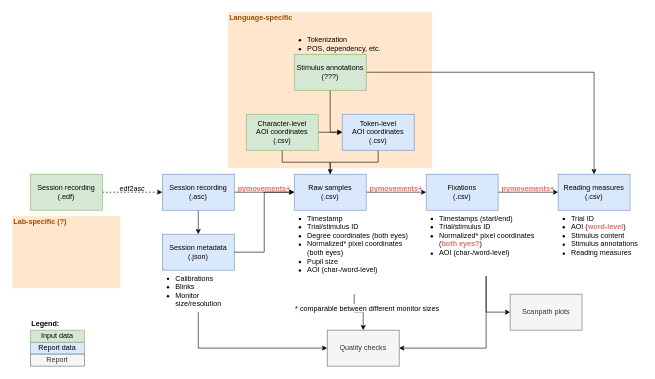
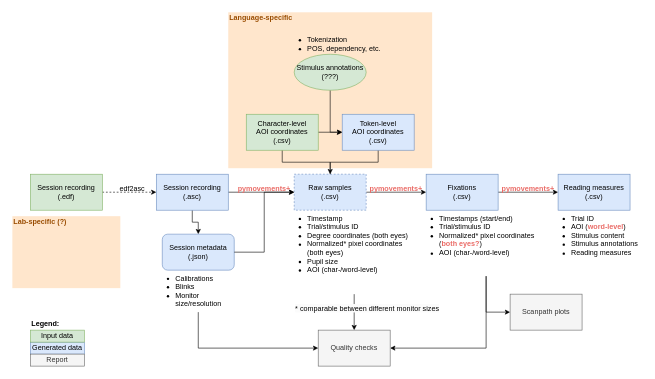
- <mxCell id="40" value="Stimulus annotations&lt;br&gt;(???)" style="rounded=0;whiteSpace=wrap;html=1;fillColor=#d5e8d4;strokeColor=#82b366;glass=0;shadow=0;" parent="1" vertex="1"><mxGeometry x="490" y="90" width="120" height="60" as="geometry" /></mxCell>
+ <mxCell id="40" value="Stimulus annotations&lt;br&gt;(???)" style="ellipse;whiteSpace=wrap;html=1;fillColor=#d5e8d4;strokeColor=#82b366;glass=0;shadow=0;" parent="1" vertex="1"><mxGeometry x="490" y="90" width="120" height="60" as="geometry" /></mxCell>
- <mxCell id="38" style="edgeStyle=orthogonalEdgeStyle;html=1;entryX=0.5;entryY=0;entryDx=0;entryDy=0;arcSize=0;" parent="1" source="40" target="30" edge="1"><mxGeometry relative="1" as="geometry" /></mxCell>
- <mxCell id="8" value="Session recording&lt;div&gt;(.asc)&lt;/div&gt;" style="rounded=0;whiteSpace=wrap;html=1;fillColor=#dae8fc;strokeColor=#6c8ebf;" parent="1" vertex="1"><mxGeometry x="270" y="290" width="120" height="60" as="geometry" /></mxCell>
+ <mxCell id="8" value="Session recording&lt;div&gt;(.asc)&lt;/div&gt;" style="rounded=0;whiteSpace=wrap;html=1;fillColor=#dae8fc;strokeColor=#6c8ebf;" parent="1" vertex="1"><mxGeometry x="260" y="290" width="120" height="60" as="geometry" /></mxCell>
- <mxCell id="10" value="Raw samples&lt;div&gt;(.csv)&lt;/div&gt;" style="rounded=0;whiteSpace=wrap;html=1;fillColor=#dae8fc;strokeColor=#6c8ebf;" parent="1" vertex="1"><mxGeometry x="490" y="290" width="120" height="60" as="geometry" /></mxCell>
+ <mxCell id="10" value="Raw samples&lt;div&gt;(.csv)&lt;/div&gt;" style="rounded=0;whiteSpace=wrap;html=1;fillColor=#dae8fc;strokeColor=#6c8ebf;dashed=1;" parent="1" vertex="1"><mxGeometry x="490" y="290" width="120" height="60" as="geometry" /></mxCell>
- <mxCell id="11" value="Session metadata&lt;div&gt;(.json)&lt;/div&gt;" style="rounded=0;whiteSpace=wrap;html=1;fillColor=#dae8fc;strokeColor=#6c8ebf;" parent="1" vertex="1"><mxGeometry x="270" y="390" width="120" height="60" as="geometry" /></mxCell>
+ <mxCell id="11" value="Session metadata&lt;div&gt;(.json)&lt;/div&gt;" style="whiteSpace=wrap;html=1;fillColor=#dae8fc;strokeColor=#6c8ebf;rounded=1;" parent="1" vertex="1"><mxGeometry x="270" y="390" width="120" height="60" as="geometry" /></mxCell>
- <mxCell id="33" value="Report data" style="rounded=0;whiteSpace=wrap;html=1;fillColor=#dae8fc;strokeColor=#6c8ebf;" parent="1" vertex="1"><mxGeometry x="50" y="570" width="90" height="20" as="geometry" /></mxCell>
+ <mxCell id="33" value="Generated data" style="rounded=0;whiteSpace=wrap;html=1;fillColor=#dae8fc;strokeColor=#6c8ebf;" parent="1" vertex="1"><mxGeometry x="50" y="570" width="90" height="20" as="geometry" /></mxCell>
- <mxCell id="26" value="Quality checks" style="rounded=0;whiteSpace=wrap;html=1;fillColor=#f5f5f5;strokeColor=#666666;fontColor=#333333;" parent="1" vertex="1"><mxGeometry x="545" y="550" width="120" height="60" as="geometry" /></mxCell>
+ <mxCell id="26" value="Quality checks" style="rounded=0;whiteSpace=wrap;html=1;fillColor=#f5f5f5;strokeColor=#666666;fontColor=#333333;" parent="1" vertex="1"><mxGeometry x="530" y="550" width="120" height="60" as="geometry" /></mxCell>
